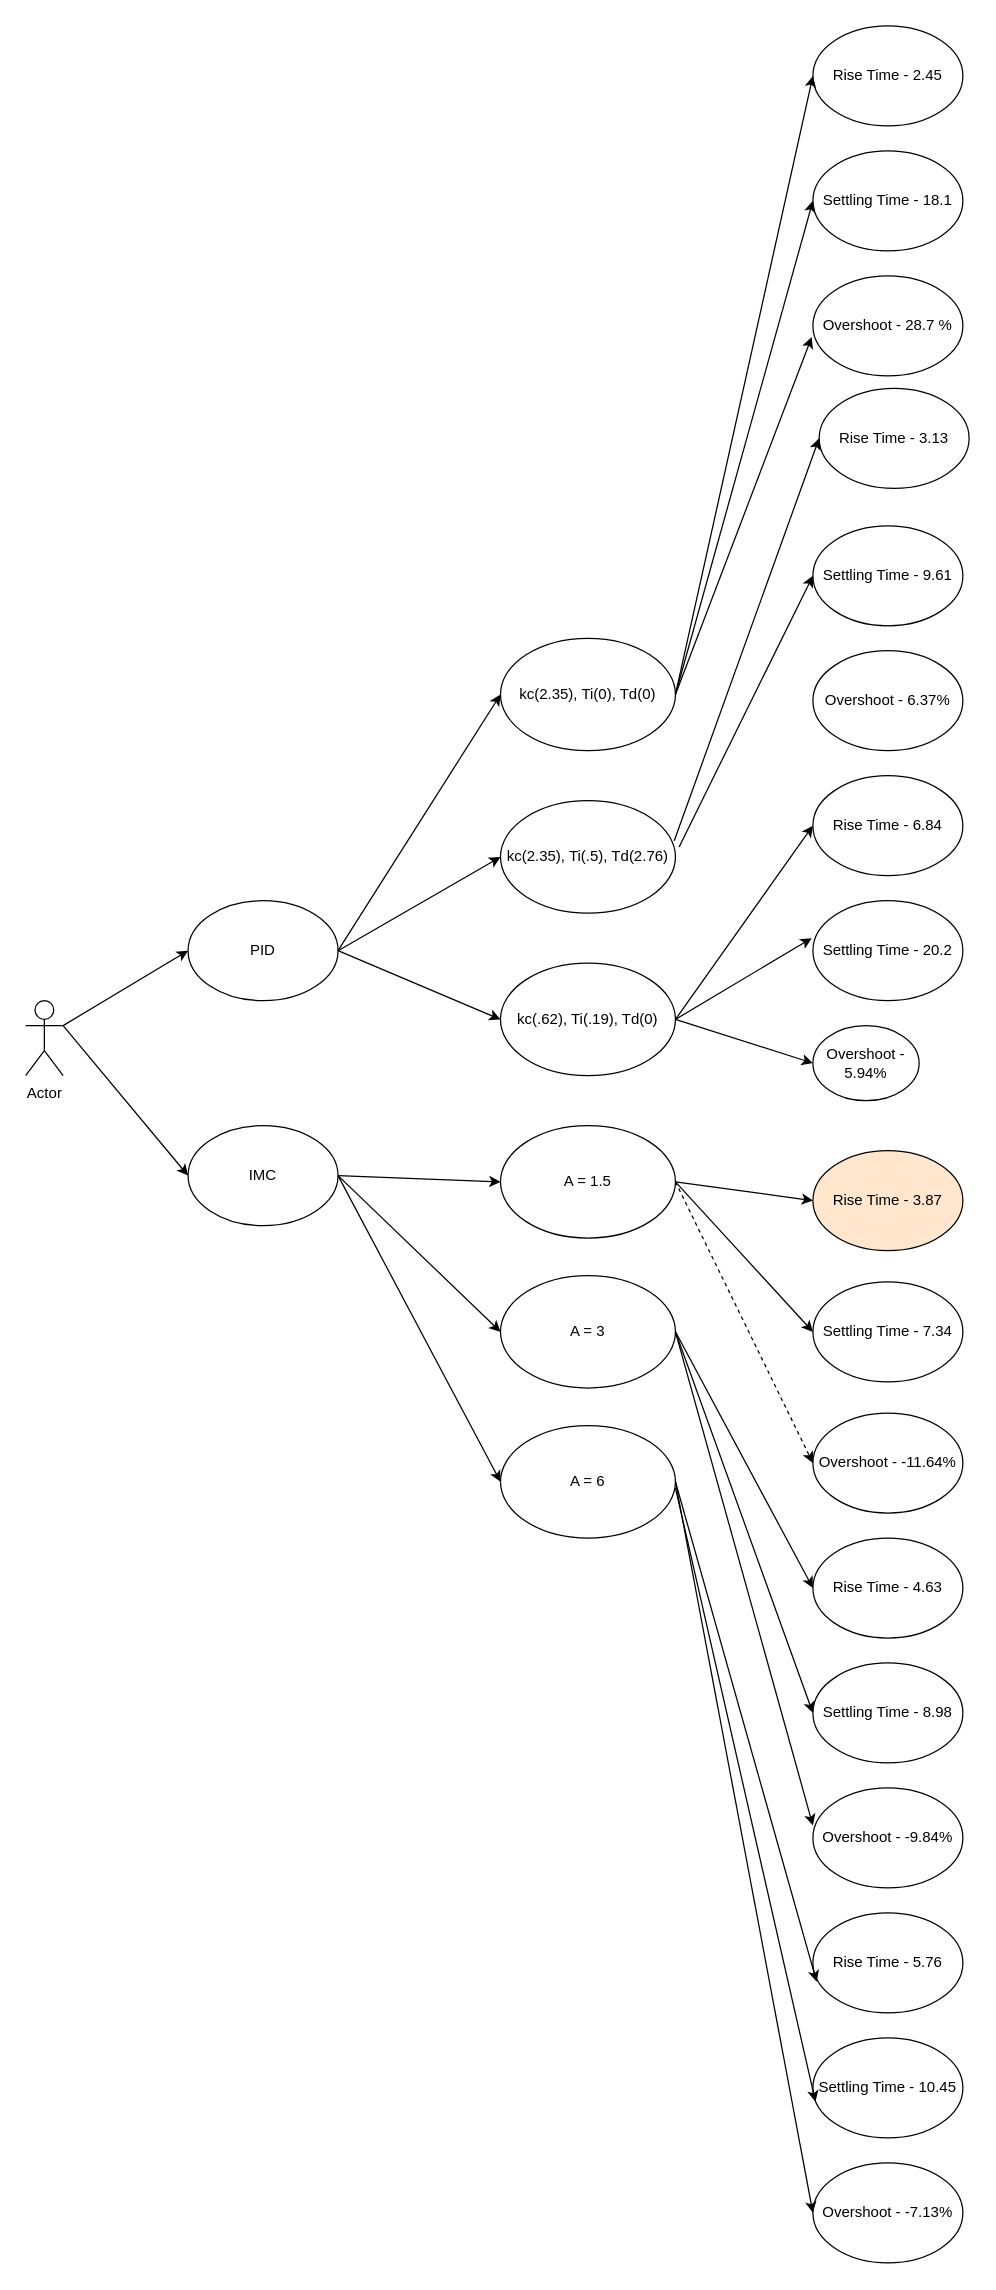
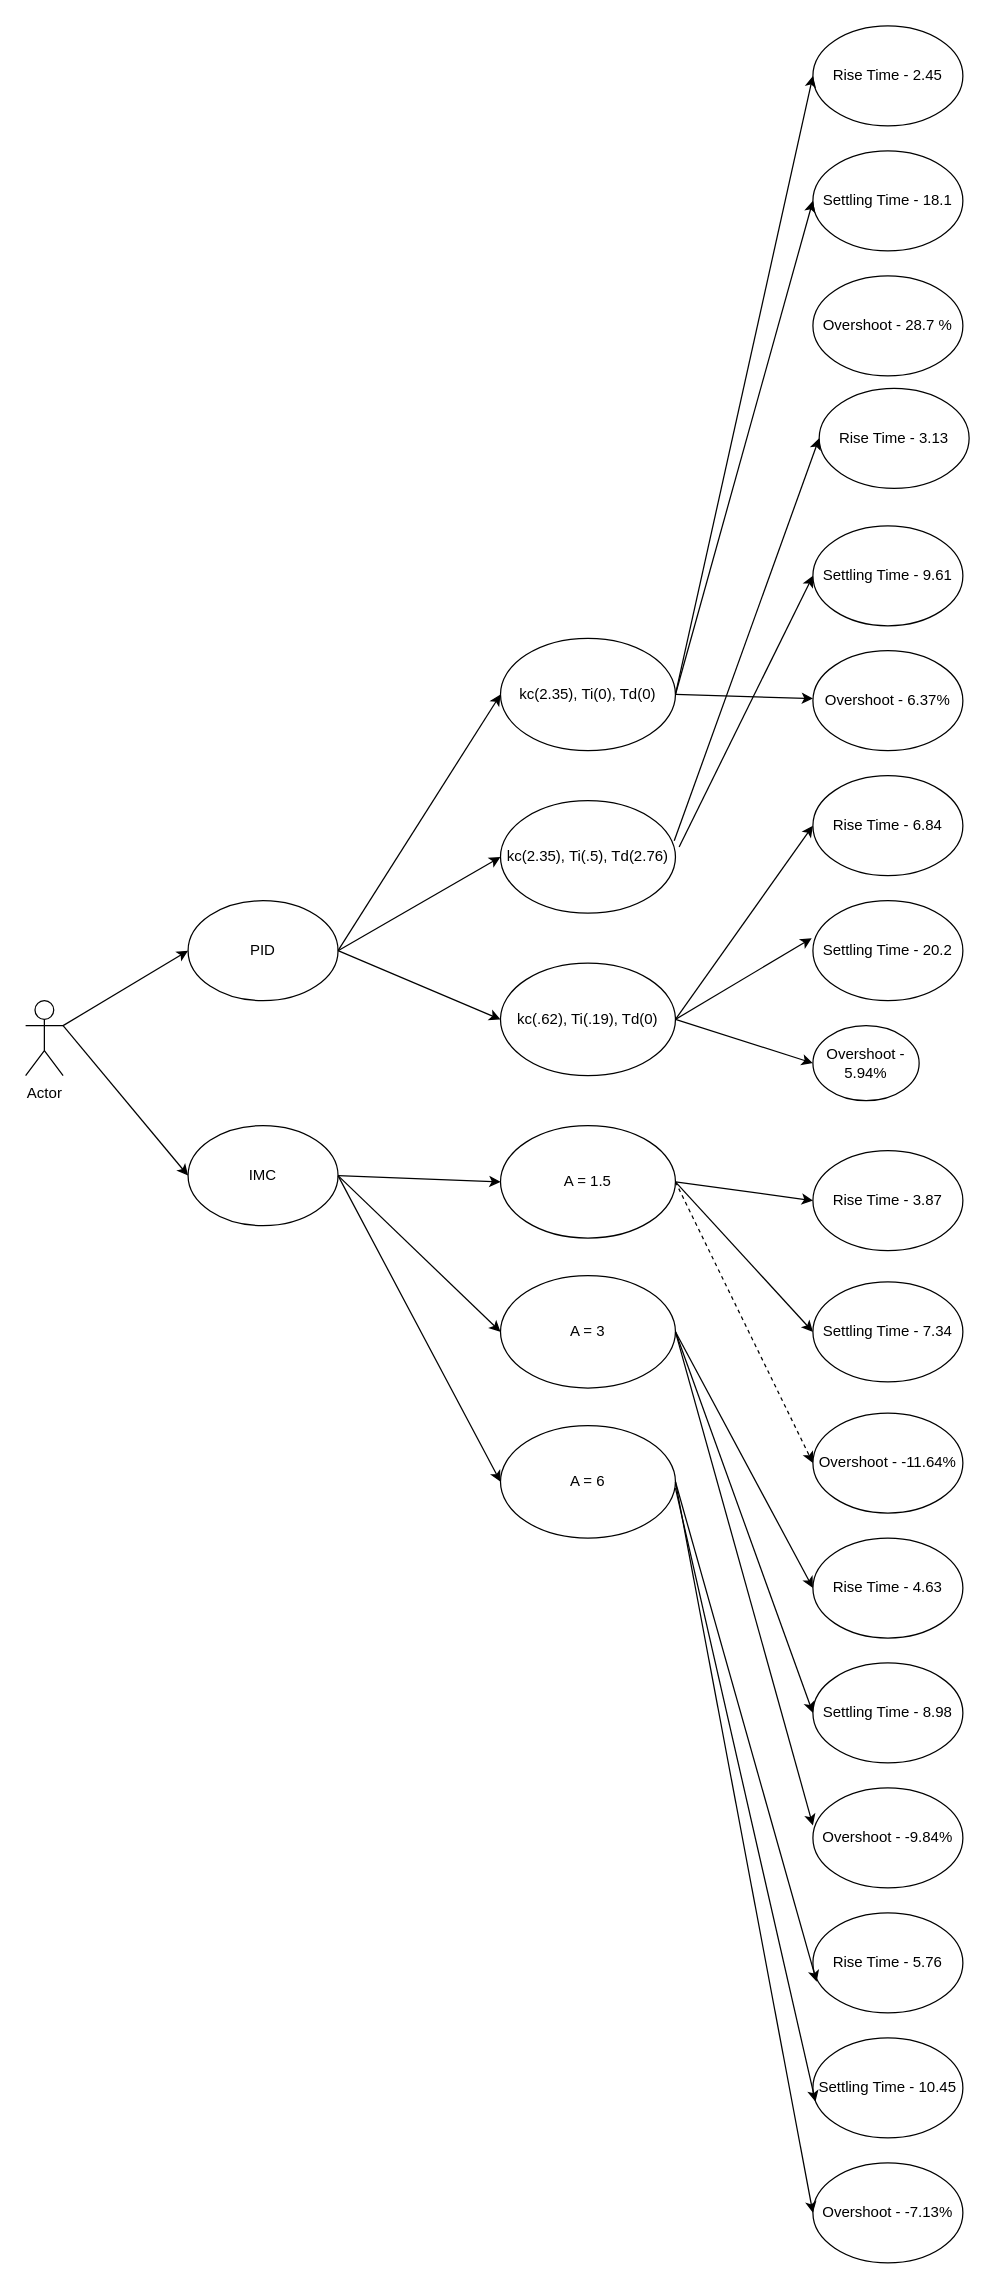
- <mxCell id="37" value="" style="endArrow=classic;html=1;entryX=-0.008;entryY=0.613;entryDx=0;entryDy=0;entryPerimeter=0;exitX=1;exitY=0.5;exitDx=0;exitDy=0;" edge="1" parent="1" source="5" target="13"><mxGeometry width="50" height="50" relative="1" as="geometry"><mxPoint x="450" y="360" as="sourcePoint" /><mxPoint x="500" y="310" as="targetPoint" /></mxGeometry></mxCell>
+ <mxCell id="37" value="" style="endArrow=classic;html=1;exitX=1;exitY=0.5;exitDx=0;exitDy=0;" edge="1" parent="1" source="5" target="16"><mxGeometry width="50" height="50" relative="1" as="geometry"><mxPoint x="450" y="360" as="sourcePoint" /><mxPoint x="500" y="310" as="targetPoint" /></mxGeometry></mxCell>
- <mxCell id="20" value="Rise Time - 3.87" style="ellipse;whiteSpace=wrap;html=1;fillColor=#ffe6cc;" vertex="1" parent="1"><mxGeometry x="650" y="920" width="120" height="80" as="geometry" /></mxCell>
+ <mxCell id="20" value="Rise Time - 3.87" style="ellipse;whiteSpace=wrap;html=1;" vertex="1" parent="1"><mxGeometry x="650" y="920" width="120" height="80" as="geometry" /></mxCell>
